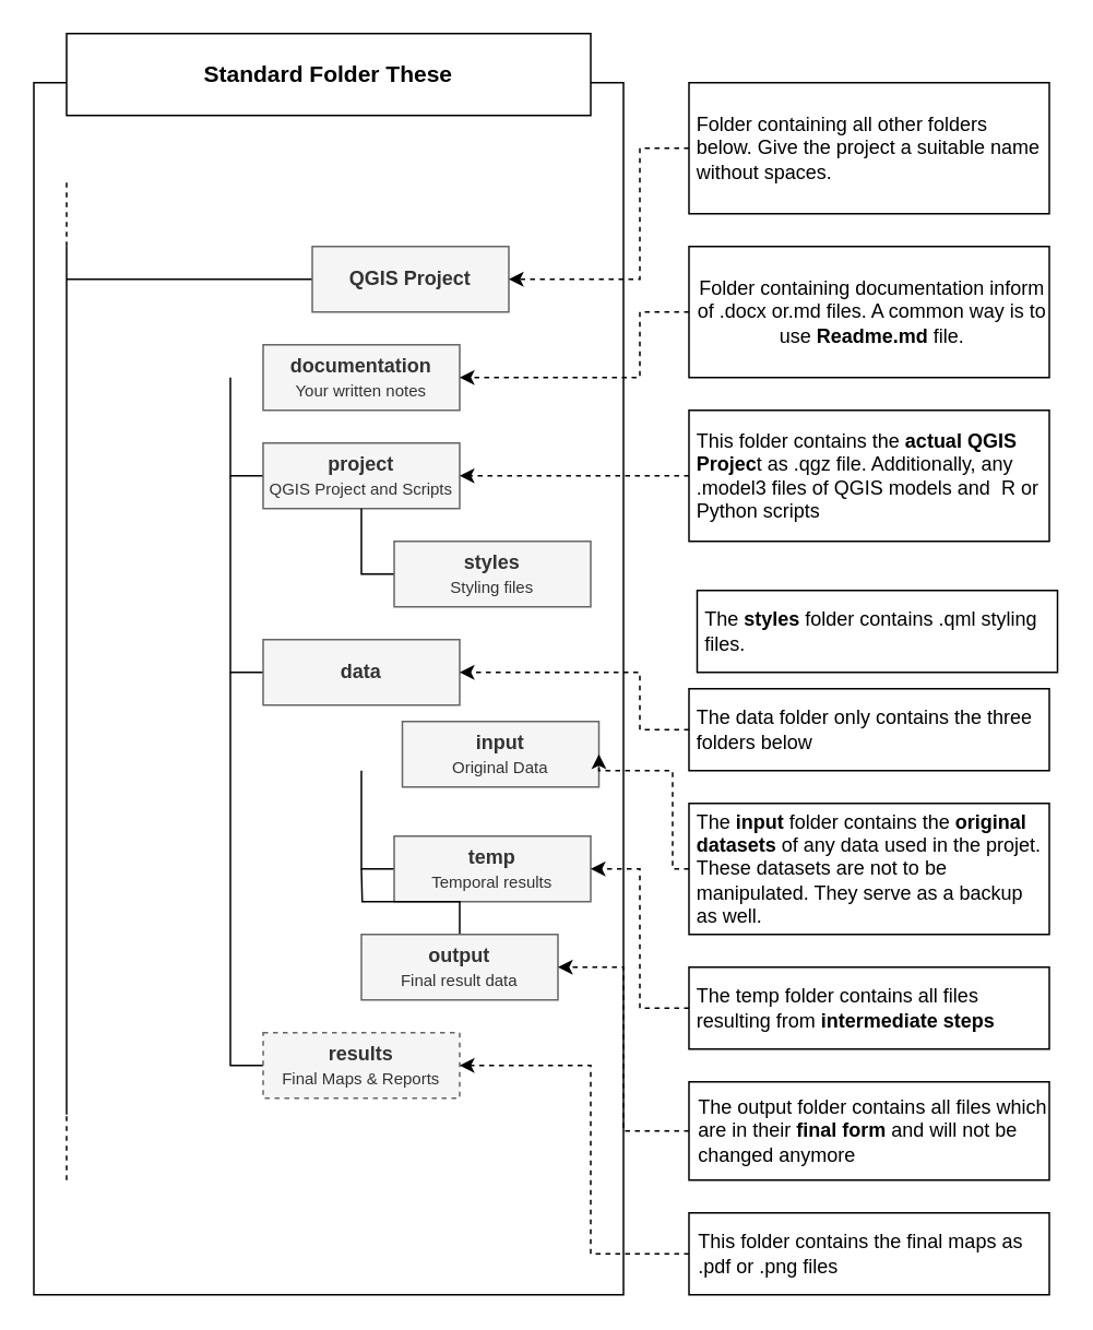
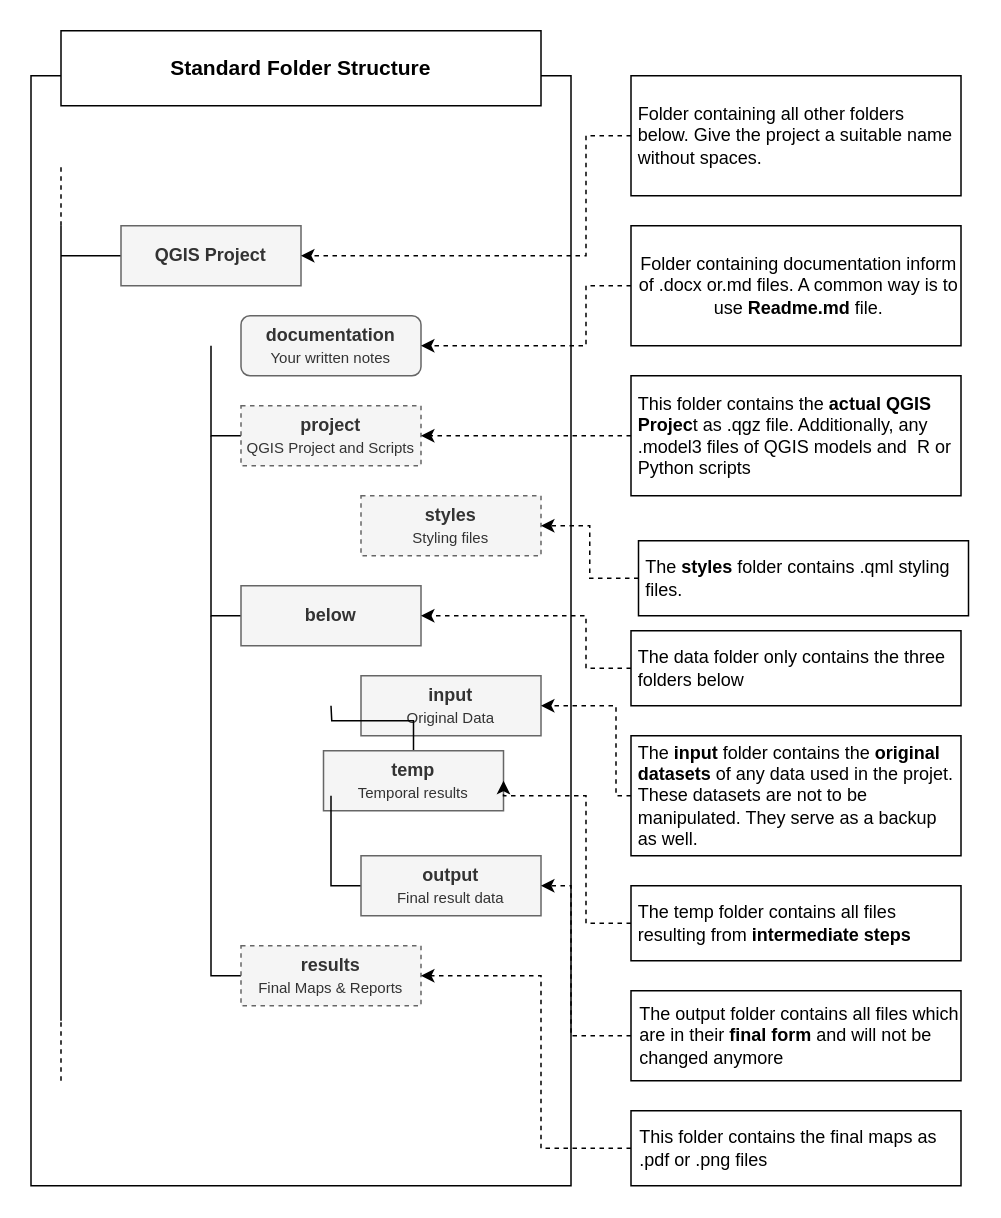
- <mxCell id="21" value="&lt;p class=&quot;MsoNormal&quot;&gt;&lt;font size=&quot;1&quot; style=&quot;&quot;&gt;&lt;b style=&quot;font-size: 14px;&quot;&gt;Standard Folder These&lt;/b&gt;&lt;/font&gt;&lt;/p&gt;" style="rounded=0;whiteSpace=wrap;html=1;" parent="1" vertex="1"><mxGeometry x="40" y="20" width="320" height="50" as="geometry" /></mxCell>
+ <mxCell id="21" value="&lt;p class=&quot;MsoNormal&quot;&gt;&lt;font size=&quot;1&quot; style=&quot;&quot;&gt;&lt;b style=&quot;font-size: 14px;&quot;&gt;Standard Folder Structure&lt;/b&gt;&lt;/font&gt;&lt;/p&gt;" style="rounded=0;whiteSpace=wrap;html=1;" parent="1" vertex="1"><mxGeometry x="40" y="20" width="320" height="50" as="geometry" /></mxCell>
- <mxCell id="6" value="&lt;b&gt;QGIS Project&lt;/b&gt;" style="rounded=0;whiteSpace=wrap;html=1;fillColor=#f5f5f5;fontColor=#333333;strokeColor=#666666;fontStyle=0" parent="1" vertex="1"><mxGeometry x="190" y="150" width="120" height="40" as="geometry" /></mxCell>
+ <mxCell id="6" value="&lt;b&gt;QGIS Project&lt;/b&gt;" style="rounded=0;whiteSpace=wrap;html=1;fillColor=#f5f5f5;fontColor=#333333;strokeColor=#666666;fontStyle=0" parent="1" vertex="1"><mxGeometry x="80" y="150" width="120" height="40" as="geometry" /></mxCell>
- <mxCell id="7" value="&lt;font style=&quot;&quot;&gt;&lt;b&gt;documentation&lt;br&gt;&lt;/b&gt;&lt;font style=&quot;font-size: 10px;&quot;&gt;Your written notes&lt;/font&gt;&lt;/font&gt;" style="rounded=0;whiteSpace=wrap;html=1;fillColor=#f5f5f5;fontColor=#333333;strokeColor=#666666;fontStyle=0" parent="1" vertex="1"><mxGeometry x="160" y="210" width="120" height="40" as="geometry" /></mxCell>
+ <mxCell id="7" value="&lt;font style=&quot;&quot;&gt;&lt;b&gt;documentation&lt;br&gt;&lt;/b&gt;&lt;font style=&quot;font-size: 10px;&quot;&gt;Your written notes&lt;/font&gt;&lt;/font&gt;" style="whiteSpace=wrap;html=1;fillColor=#f5f5f5;fontColor=#333333;strokeColor=#666666;fontStyle=0;rounded=1;" parent="1" vertex="1"><mxGeometry x="160" y="210" width="120" height="40" as="geometry" /></mxCell>
- <mxCell id="9" value="&lt;font style=&quot;&quot;&gt;&lt;font style=&quot;&quot;&gt;&lt;b&gt;project&lt;br&gt;&lt;/b&gt;&lt;/font&gt;&lt;font style=&quot;font-size: 10px;&quot;&gt;QGIS Project and Scripts&lt;/font&gt;&lt;/font&gt;" style="rounded=0;whiteSpace=wrap;html=1;fillColor=#f5f5f5;fontColor=#333333;strokeColor=#666666;fontStyle=0" parent="1" vertex="1"><mxGeometry x="160" y="270" width="120" height="40" as="geometry" /></mxCell>
+ <mxCell id="9" value="&lt;font style=&quot;&quot;&gt;&lt;font style=&quot;&quot;&gt;&lt;b&gt;project&lt;br&gt;&lt;/b&gt;&lt;/font&gt;&lt;font style=&quot;font-size: 10px;&quot;&gt;QGIS Project and Scripts&lt;/font&gt;&lt;/font&gt;" style="rounded=0;whiteSpace=wrap;html=1;fillColor=#f5f5f5;fontColor=#333333;strokeColor=#666666;fontStyle=0;dashed=1;" parent="1" vertex="1"><mxGeometry x="160" y="270" width="120" height="40" as="geometry" /></mxCell>
- <mxCell id="10" style="edgeStyle=orthogonalEdgeStyle;rounded=0;orthogonalLoop=1;jettySize=auto;html=1;entryX=0.5;entryY=1;entryDx=0;entryDy=0;exitX=0;exitY=0.5;exitDx=0;exitDy=0;endArrow=none;endFill=0;" parent="1" source="11" target="9" edge="1"><mxGeometry relative="1" as="geometry" /></mxCell>
- <mxCell id="11" value="&lt;font style=&quot;&quot;&gt;&lt;font style=&quot;&quot;&gt;&lt;b&gt;styles&lt;br&gt;&lt;/b&gt;&lt;/font&gt;&lt;span style=&quot;font-size: 10px;&quot;&gt;Styling files&lt;/span&gt;&lt;br&gt;&lt;/font&gt;" style="rounded=0;whiteSpace=wrap;html=1;fillColor=#f5f5f5;fontColor=#333333;strokeColor=#666666;fontStyle=0" parent="1" vertex="1"><mxGeometry x="240" y="330" width="120" height="40" as="geometry" /></mxCell>
+ <mxCell id="11" value="&lt;font style=&quot;&quot;&gt;&lt;font style=&quot;&quot;&gt;&lt;b&gt;styles&lt;br&gt;&lt;/b&gt;&lt;/font&gt;&lt;span style=&quot;font-size: 10px;&quot;&gt;Styling files&lt;/span&gt;&lt;br&gt;&lt;/font&gt;" style="rounded=0;whiteSpace=wrap;html=1;fillColor=#f5f5f5;fontColor=#333333;strokeColor=#666666;fontStyle=0;dashed=1;" parent="1" vertex="1"><mxGeometry x="240" y="330" width="120" height="40" as="geometry" /></mxCell>
+ <mxCell id="28" style="edgeStyle=orthogonalEdgeStyle;rounded=0;orthogonalLoop=1;jettySize=auto;html=1;entryX=1;entryY=0.5;entryDx=0;entryDy=0;dashed=1;" parent="1" source="29" target="11" edge="1"><mxGeometry relative="1" as="geometry" /></mxCell>
- <mxCell id="13" value="&lt;b&gt;data&lt;/b&gt;" style="rounded=0;whiteSpace=wrap;html=1;fillColor=#f5f5f5;fontColor=#333333;strokeColor=#666666;fontStyle=0" parent="1" vertex="1"><mxGeometry x="160" y="390" width="120" height="40" as="geometry" /></mxCell>
+ <mxCell id="13" value="&lt;b&gt;below&lt;/b&gt;" style="rounded=0;whiteSpace=wrap;html=1;fillColor=#f5f5f5;fontColor=#333333;strokeColor=#666666;fontStyle=0" parent="1" vertex="1"><mxGeometry x="160" y="390" width="120" height="40" as="geometry" /></mxCell>
- <mxCell id="14" value="&lt;font style=&quot;&quot;&gt;&lt;font style=&quot;&quot;&gt;&lt;b&gt;input&lt;br&gt;&lt;/b&gt;&lt;/font&gt;&lt;span style=&quot;font-size: 10px;&quot;&gt;Original Data&lt;/span&gt;&lt;br&gt;&lt;/font&gt;" style="rounded=0;whiteSpace=wrap;html=1;fillColor=#f5f5f5;fontColor=#333333;strokeColor=#666666;fontStyle=0" parent="1" vertex="1"><mxGeometry x="245" y="440" width="120" height="40" as="geometry" /></mxCell>
+ <mxCell id="14" value="&lt;font style=&quot;&quot;&gt;&lt;font style=&quot;&quot;&gt;&lt;b&gt;input&lt;br&gt;&lt;/b&gt;&lt;/font&gt;&lt;span style=&quot;font-size: 10px;&quot;&gt;Original Data&lt;/span&gt;&lt;br&gt;&lt;/font&gt;" style="rounded=0;whiteSpace=wrap;html=1;fillColor=#f5f5f5;fontColor=#333333;strokeColor=#666666;fontStyle=0" parent="1" vertex="1"><mxGeometry x="240" y="450" width="120" height="40" as="geometry" /></mxCell>
- <mxCell id="16" value="&lt;font style=&quot;&quot;&gt;&lt;b&gt;temp&lt;br&gt;&lt;/b&gt;&lt;span style=&quot;font-size: 10px;&quot;&gt;Temporal results&lt;/span&gt;&lt;br&gt;&lt;/font&gt;" style="rounded=0;whiteSpace=wrap;html=1;fillColor=#f5f5f5;fontColor=#333333;strokeColor=#666666;fontStyle=0" parent="1" vertex="1"><mxGeometry x="240" y="510" width="120" height="40" as="geometry" /></mxCell>
+ <mxCell id="16" value="&lt;font style=&quot;&quot;&gt;&lt;b&gt;temp&lt;br&gt;&lt;/b&gt;&lt;span style=&quot;font-size: 10px;&quot;&gt;Temporal results&lt;/span&gt;&lt;br&gt;&lt;/font&gt;" style="rounded=0;whiteSpace=wrap;html=1;fillColor=#f5f5f5;fontColor=#333333;strokeColor=#666666;fontStyle=0" parent="1" vertex="1"><mxGeometry x="215" y="500" width="120" height="40" as="geometry" /></mxCell>
- <mxCell id="18" value="&lt;font style=&quot;&quot;&gt;&lt;b&gt;output&lt;br&gt;&lt;/b&gt;&lt;span style=&quot;font-size: 10px;&quot;&gt;Final result data&lt;/span&gt;&lt;br&gt;&lt;/font&gt;" style="rounded=0;whiteSpace=wrap;html=1;fillColor=#f5f5f5;fontColor=#333333;strokeColor=#666666;fontStyle=0" parent="1" vertex="1"><mxGeometry x="220" y="570" width="120" height="40" as="geometry" /></mxCell>
+ <mxCell id="18" value="&lt;font style=&quot;&quot;&gt;&lt;b&gt;output&lt;br&gt;&lt;/b&gt;&lt;span style=&quot;font-size: 10px;&quot;&gt;Final result data&lt;/span&gt;&lt;br&gt;&lt;/font&gt;" style="rounded=0;whiteSpace=wrap;html=1;fillColor=#f5f5f5;fontColor=#333333;strokeColor=#666666;fontStyle=0" parent="1" vertex="1"><mxGeometry x="240" y="570" width="120" height="40" as="geometry" /></mxCell>
